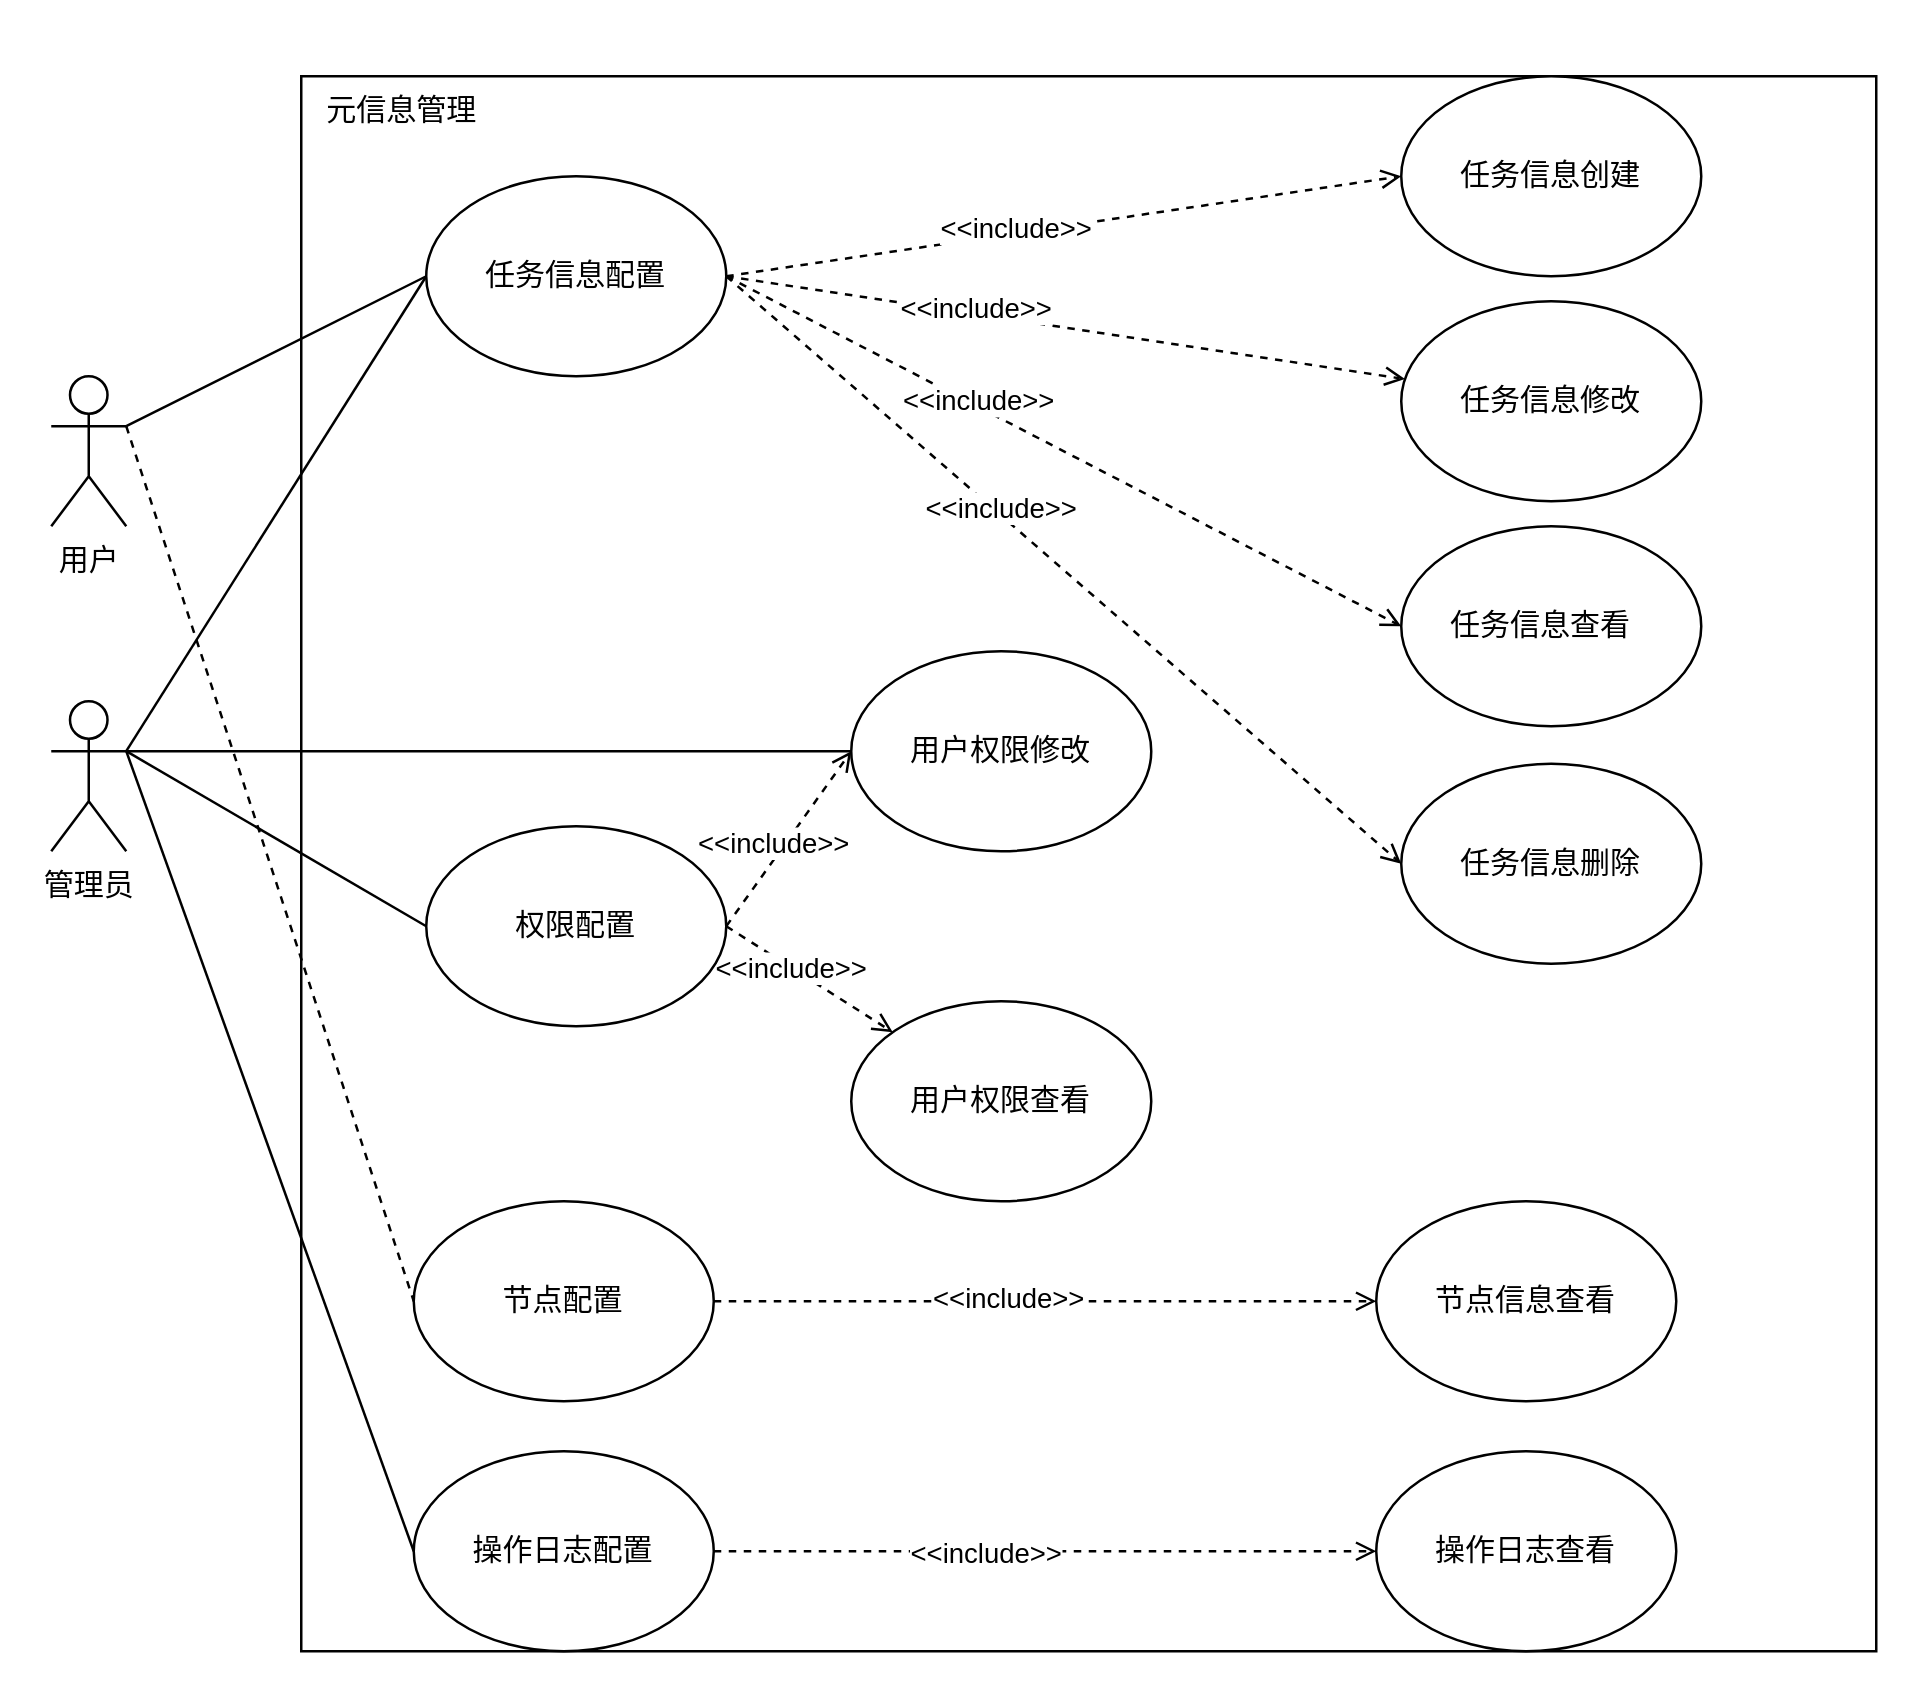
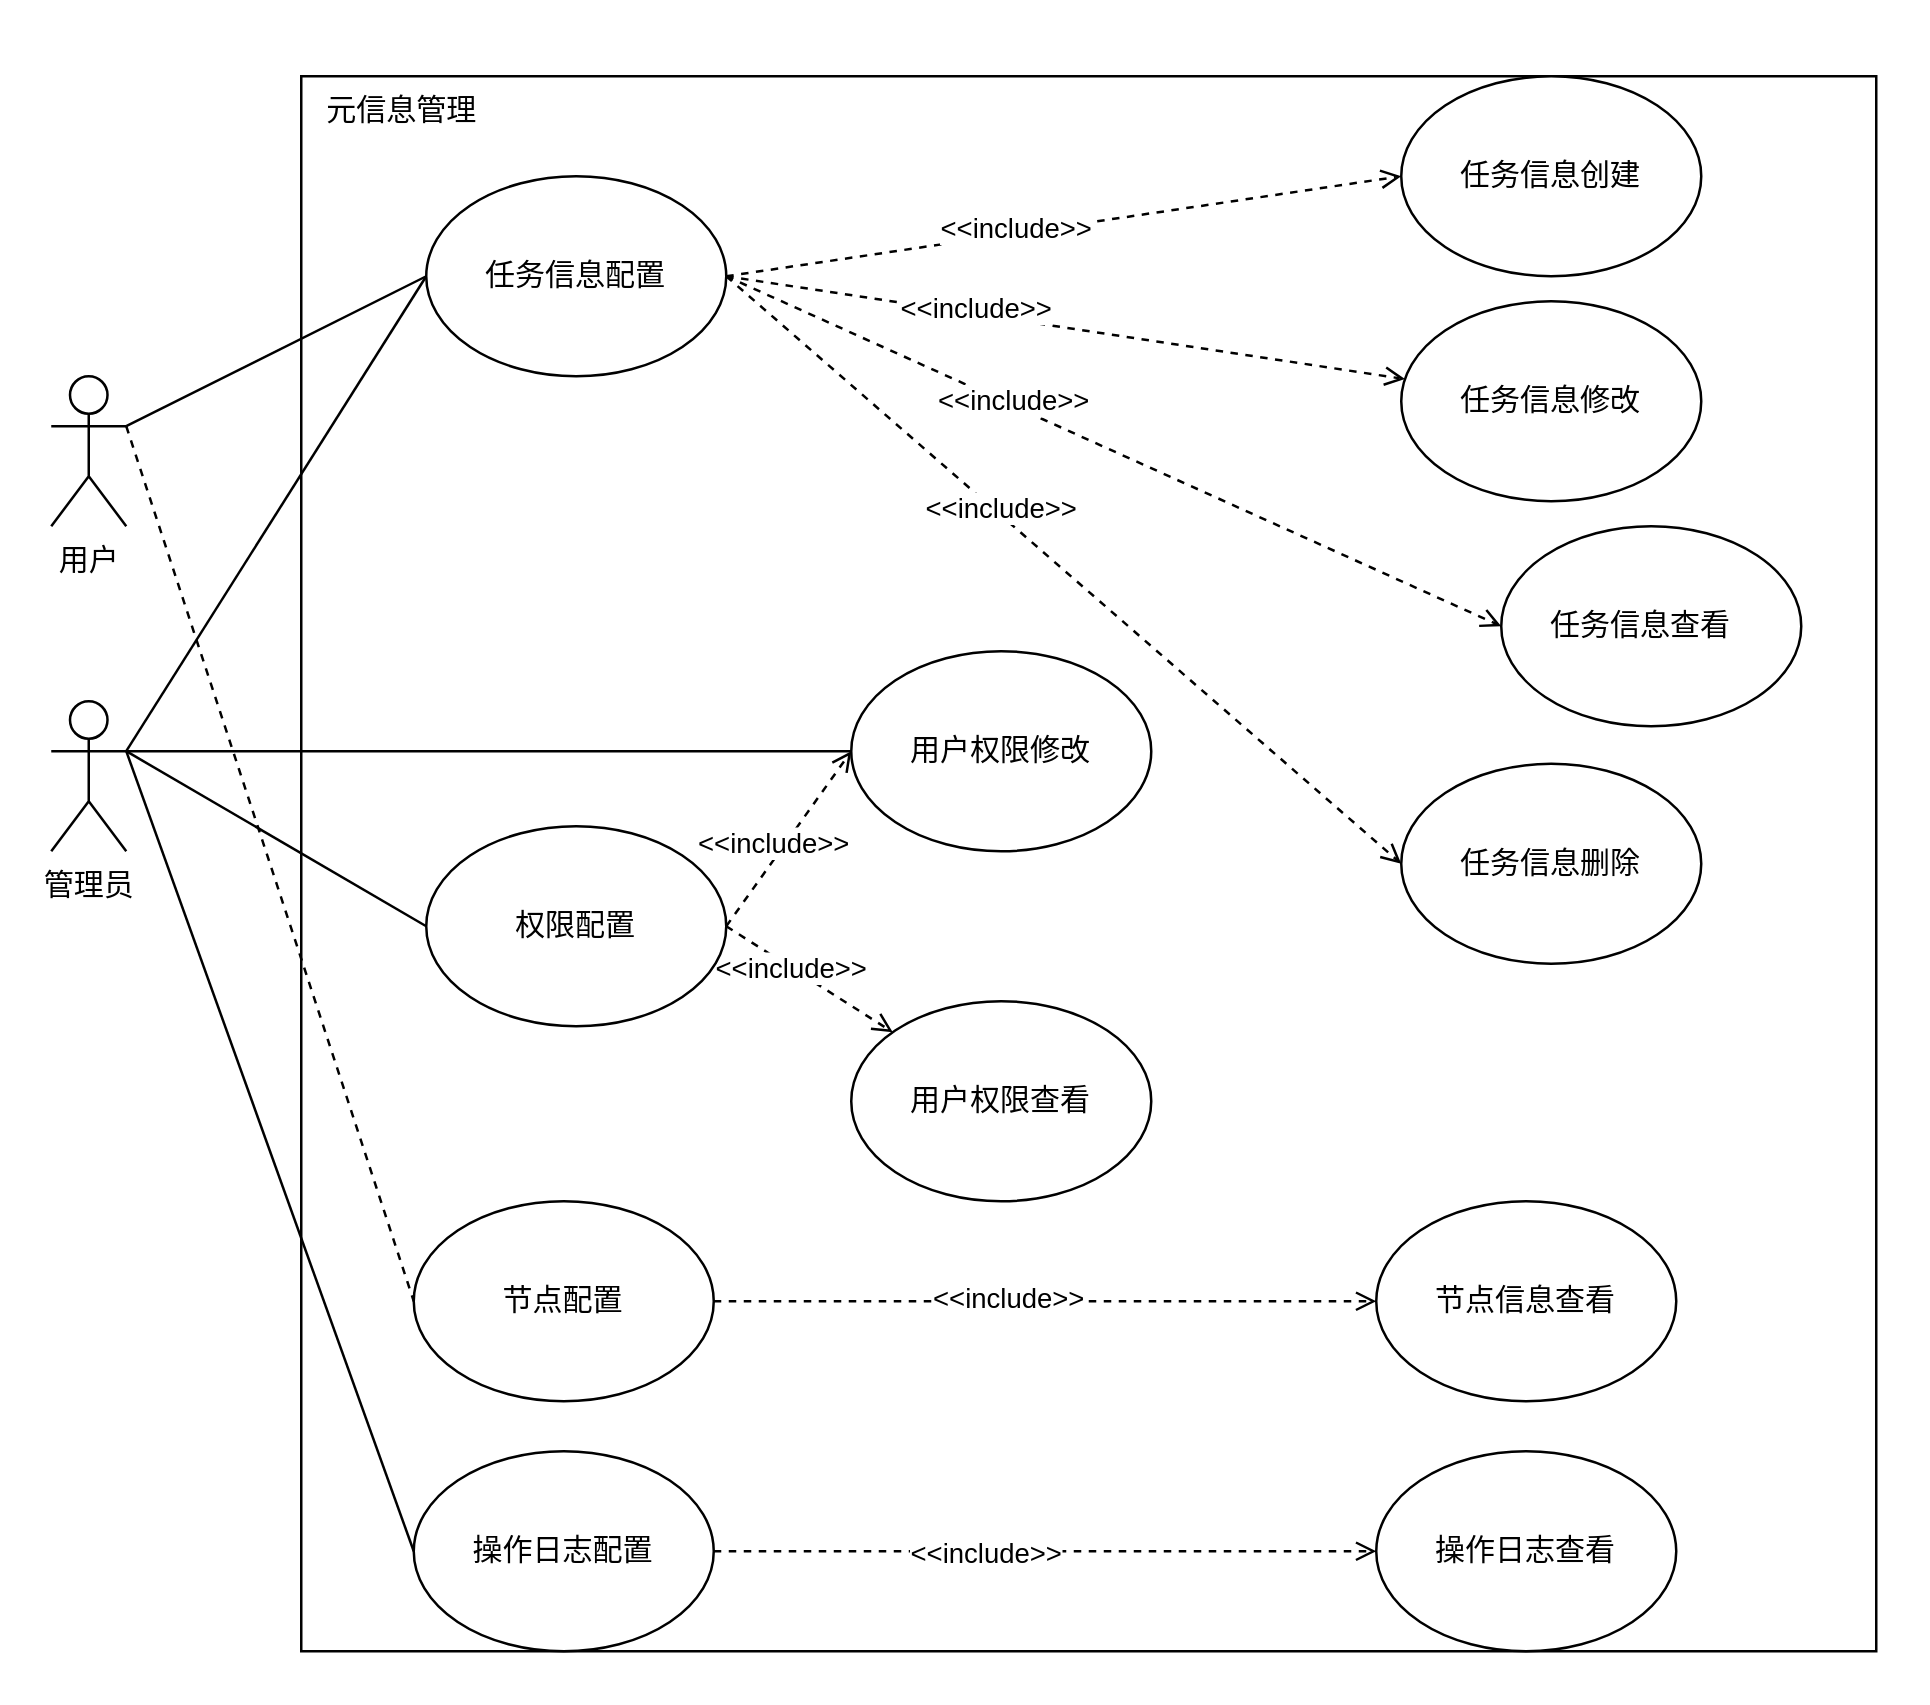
- <mxCell id="24" value="任务信息查看&lt;span style=&quot;white-space: pre;&quot;&gt;&#09;&lt;/span&gt;" style="ellipse;whiteSpace=wrap;html=1;" vertex="1" parent="1"><mxGeometry x="560" y="210" width="120" height="80" as="geometry" /></mxCell>
+ <mxCell id="24" value="任务信息查看&lt;span style=&quot;white-space: pre;&quot;&gt;&#09;&lt;/span&gt;" style="ellipse;whiteSpace=wrap;html=1;" vertex="1" parent="1"><mxGeometry x="600" y="210" width="120" height="80" as="geometry" /></mxCell>
